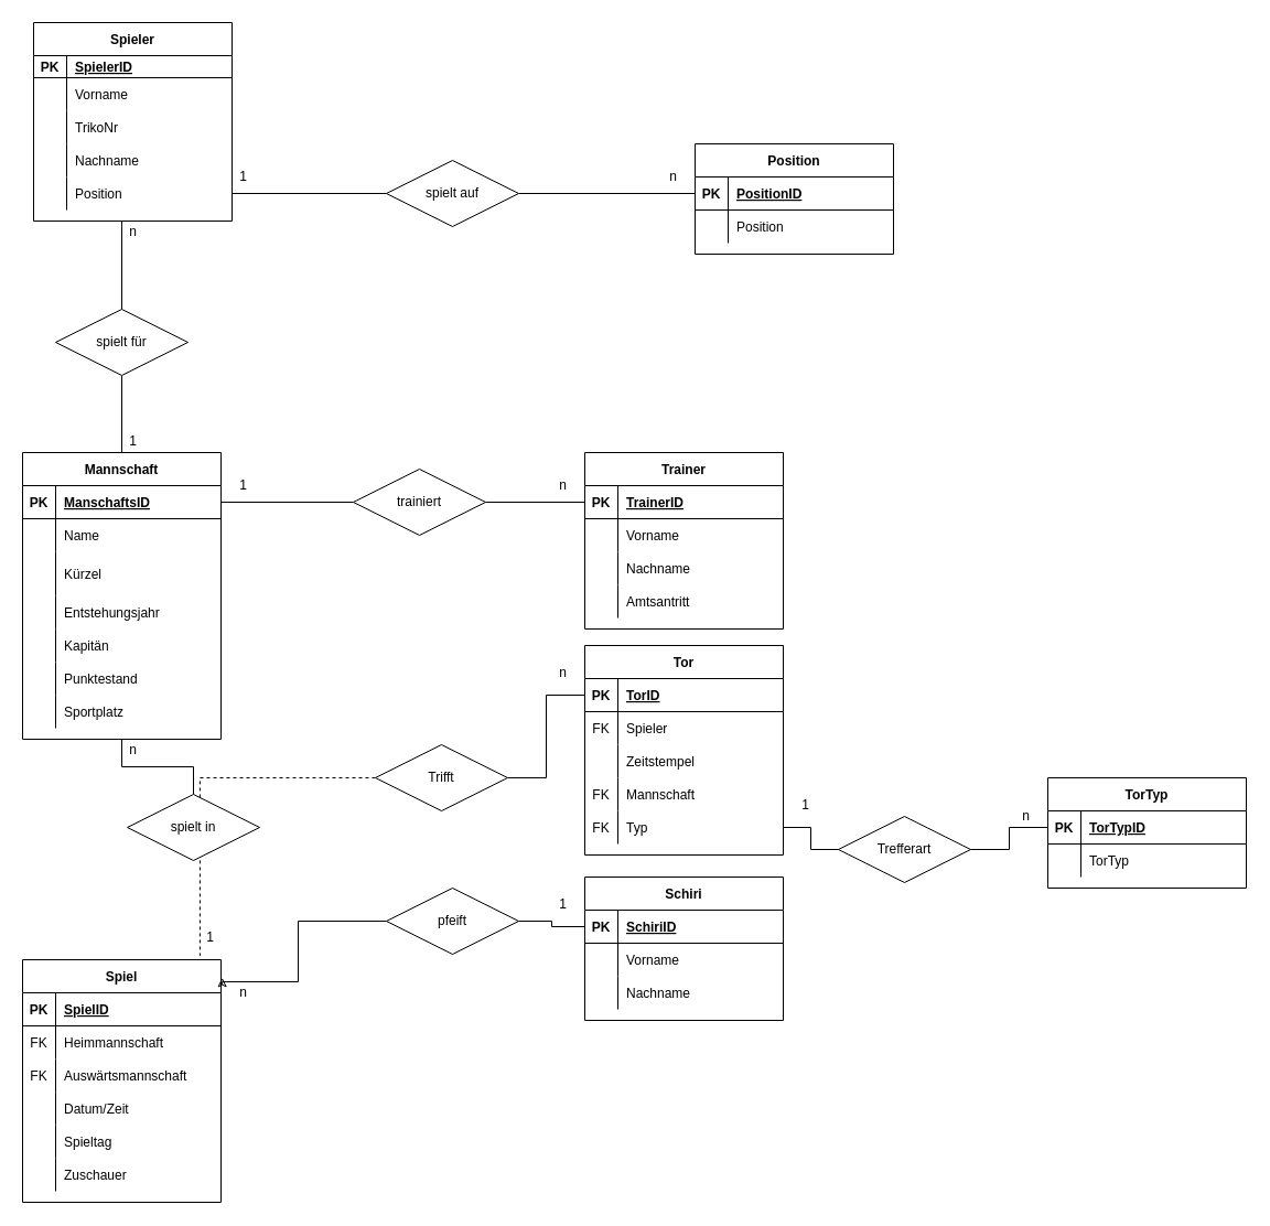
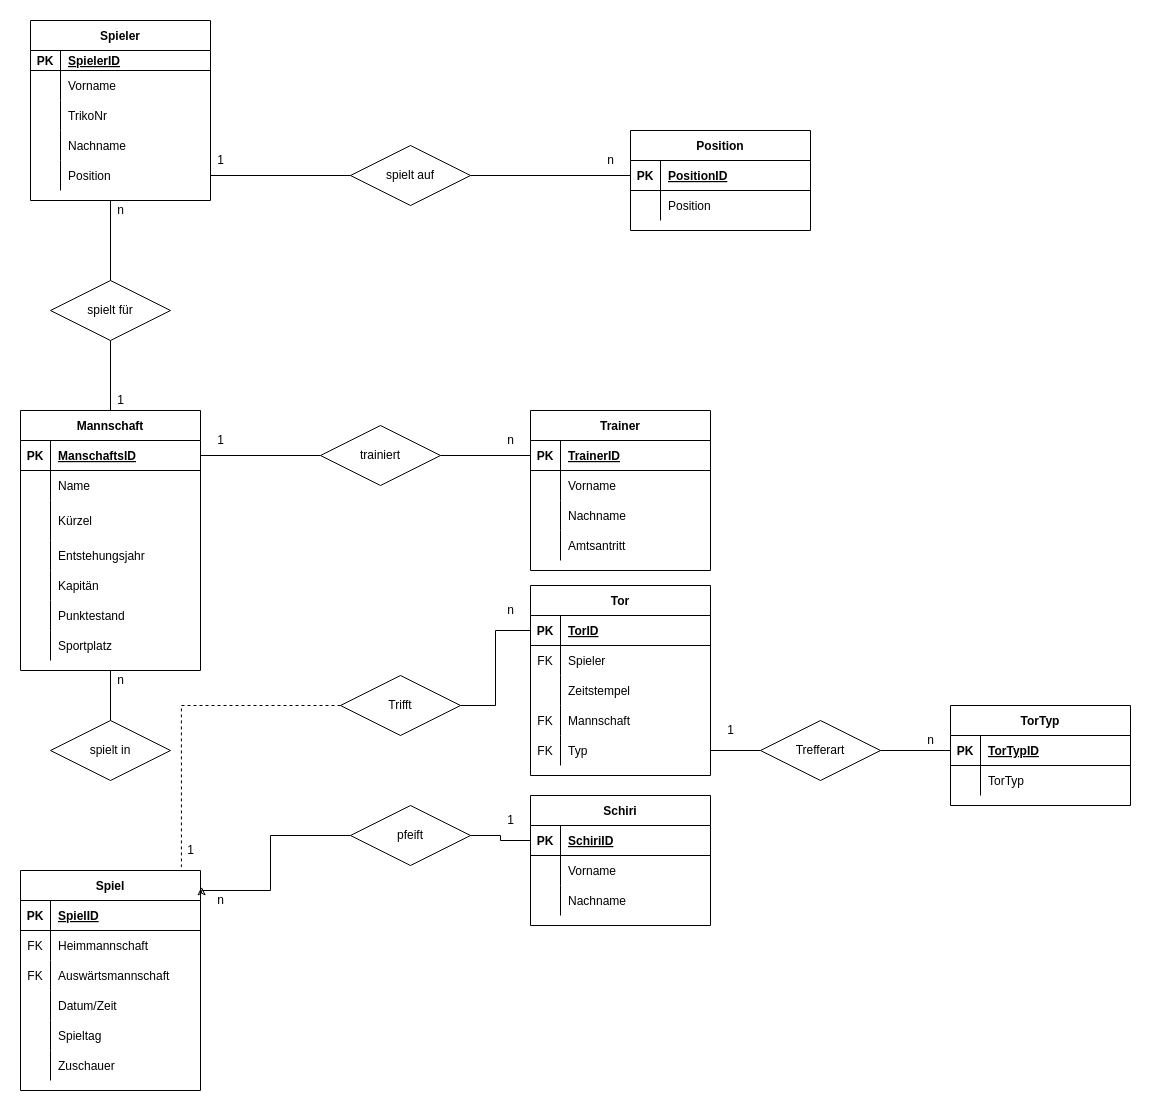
- <mxCell id="125" value="spielt in" style="shape=rhombus;perimeter=rhombusPerimeter;whiteSpace=wrap;html=1;align=center;" parent="1" vertex="1"><mxGeometry x="115" y="720" width="120" height="60" as="geometry" /></mxCell>
+ <mxCell id="125" value="spielt in" style="shape=rhombus;perimeter=rhombusPerimeter;whiteSpace=wrap;html=1;align=center;" parent="1" vertex="1"><mxGeometry x="50" y="720" width="120" height="60" as="geometry" /></mxCell>
- <mxCell id="141" value="Trefferart" style="shape=rhombus;perimeter=rhombusPerimeter;whiteSpace=wrap;html=1;align=center;" parent="1" vertex="1"><mxGeometry x="760" y="740" width="120" height="60" as="geometry" /></mxCell>
+ <mxCell id="141" value="Trefferart" style="shape=rhombus;perimeter=rhombusPerimeter;whiteSpace=wrap;html=1;align=center;" parent="1" vertex="1"><mxGeometry x="760" y="720" width="120" height="60" as="geometry" /></mxCell>
